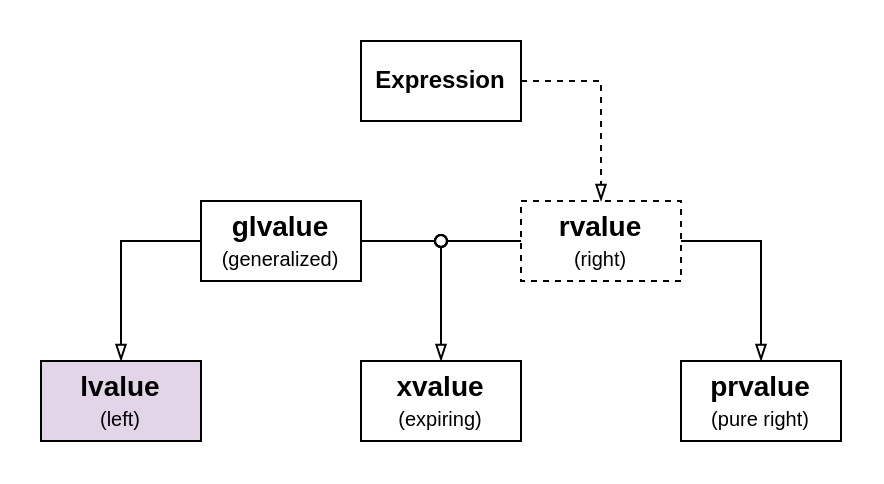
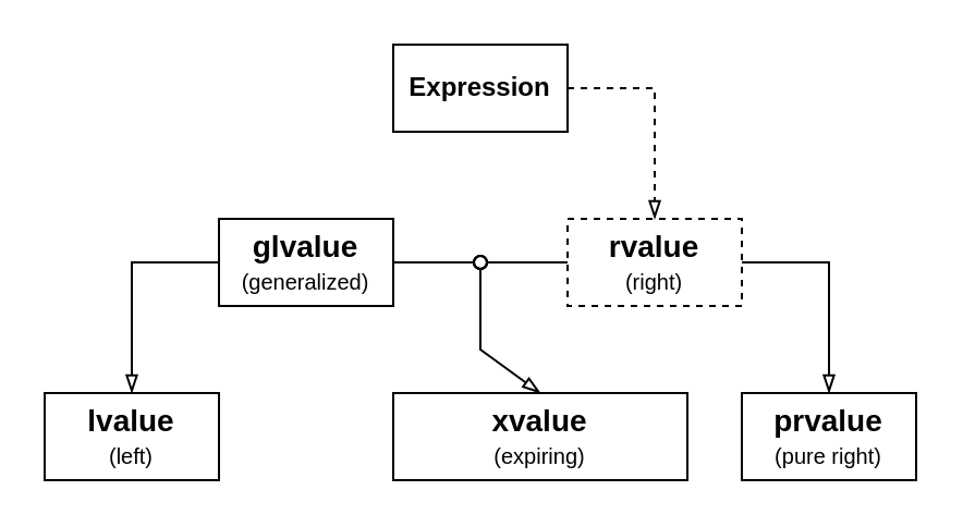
- <mxCell id="6" value="&lt;span style=&quot;font-weight: bold;&quot;&gt;&lt;font style=&quot;font-size: 14px;&quot;&gt;lvalue&lt;/font&gt;&lt;/span&gt;&lt;br&gt;&lt;font style=&quot;font-size: 10px;&quot;&gt;(left)&lt;/font&gt;" style="rounded=0;whiteSpace=wrap;html=1;fontFamily=Helvetica;fillColor=#e1d5e7;" parent="1" vertex="1"><mxGeometry x="20" y="180" width="80" height="40" as="geometry" /></mxCell>
+ <mxCell id="6" value="&lt;span style=&quot;font-weight: bold;&quot;&gt;&lt;font style=&quot;font-size: 14px;&quot;&gt;lvalue&lt;/font&gt;&lt;/span&gt;&lt;br&gt;&lt;font style=&quot;font-size: 10px;&quot;&gt;(left)&lt;/font&gt;" style="rounded=0;whiteSpace=wrap;html=1;fontFamily=Helvetica;" parent="1" vertex="1"><mxGeometry x="20" y="180" width="80" height="40" as="geometry" /></mxCell>
- <mxCell id="3" value="&lt;font&gt;&lt;span style=&quot;font-weight: bold;&quot;&gt;&lt;font style=&quot;font-size: 14px;&quot;&gt;xvalue&lt;/font&gt;&lt;/span&gt;&lt;/font&gt;&lt;div&gt;&lt;font&gt;&lt;font style=&quot;font-size: 10px;&quot;&gt;(expiring)&lt;/font&gt;&lt;/font&gt;&lt;/div&gt;" style="rounded=0;whiteSpace=wrap;html=1;fontFamily=Helvetica;" parent="1" vertex="1"><mxGeometry x="180" y="180" width="80" height="40" as="geometry" /></mxCell>
+ <mxCell id="3" value="&lt;font&gt;&lt;span style=&quot;font-weight: bold;&quot;&gt;&lt;font style=&quot;font-size: 14px;&quot;&gt;xvalue&lt;/font&gt;&lt;/span&gt;&lt;/font&gt;&lt;div&gt;&lt;font&gt;&lt;font style=&quot;font-size: 10px;&quot;&gt;(expiring)&lt;/font&gt;&lt;/font&gt;&lt;/div&gt;" style="rounded=0;whiteSpace=wrap;html=1;fontFamily=Helvetica;" parent="1" vertex="1"><mxGeometry x="180" y="180" width="135" height="40" as="geometry" /></mxCell>
